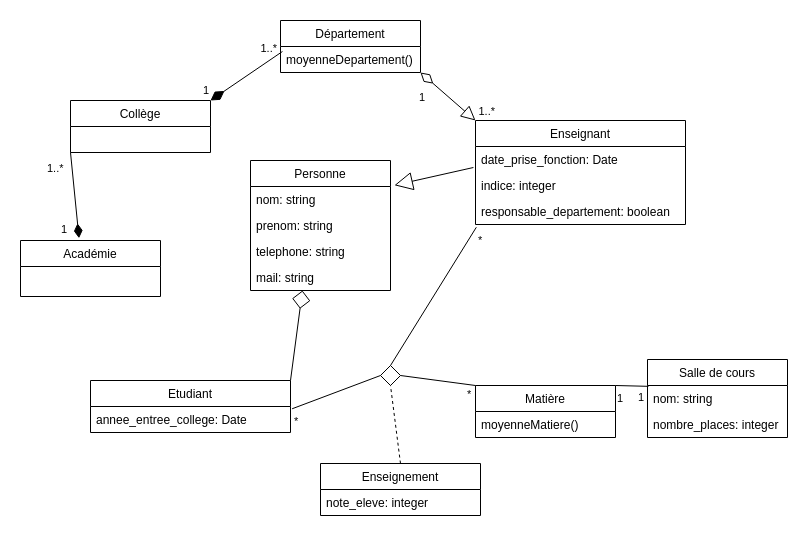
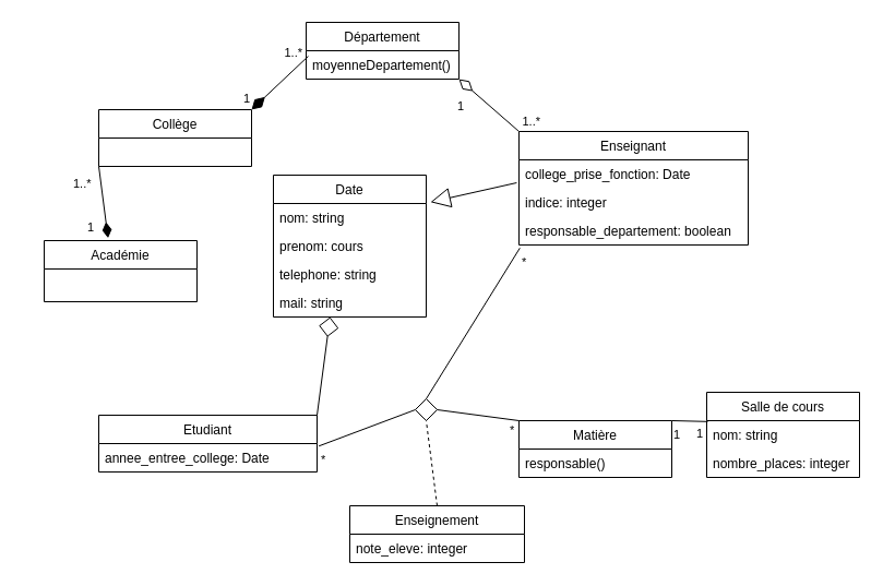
- <mxCell id="30" value="" style="endArrow=block;html=1;endSize=12;startArrow=diamondThin;startSize=14;startFill=0;rounded=0;exitX=1;exitY=1;exitDx=0;exitDy=0;entryX=0;entryY=0;entryDx=0;entryDy=0;endFill=0;" edge="1" parent="1" source="3" target="5"><mxGeometry relative="1" as="geometry"><mxPoint x="500" y="320" as="sourcePoint" /><mxPoint x="660" y="320" as="targetPoint" /></mxGeometry></mxCell>
+ <mxCell id="30" value="" style="endArrow=none;html=1;endSize=12;startArrow=diamondThin;startSize=14;startFill=0;rounded=0;exitX=1;exitY=1;exitDx=0;exitDy=0;entryX=0;entryY=0;entryDx=0;entryDy=0;endFill=0;" edge="1" parent="1" source="3" target="5"><mxGeometry relative="1" as="geometry"><mxPoint x="500" y="320" as="sourcePoint" /><mxPoint x="660" y="320" as="targetPoint" /></mxGeometry></mxCell>
- <mxCell id="2" value="Collège" style="swimlane;fontStyle=0;childLayout=stackLayout;horizontal=1;startSize=26;fillColor=none;horizontalStack=0;resizeParent=1;resizeParentMax=0;resizeLast=0;collapsible=1;marginBottom=0;" vertex="1" parent="1"><mxGeometry x="70" y="100" width="140" height="52" as="geometry" /></mxCell>
+ <mxCell id="2" value="Collège" style="swimlane;fontStyle=0;childLayout=stackLayout;horizontal=1;startSize=26;fillColor=none;horizontalStack=0;resizeParent=1;resizeParentMax=0;resizeLast=0;collapsible=1;marginBottom=0;" vertex="1" parent="1"><mxGeometry x="90" y="100" width="140" height="52" as="geometry" /></mxCell>
- <mxCell id="6" value="date_prise_fonction: Date" style="text;strokeColor=none;fillColor=none;align=left;verticalAlign=top;spacingLeft=4;spacingRight=4;overflow=hidden;rotatable=0;points=[[0,0.5],[1,0.5]];portConstraint=eastwest;" vertex="1" parent="5"><mxGeometry y="26" width="210" height="26" as="geometry" /></mxCell>
+ <mxCell id="6" value="college_prise_fonction: Date" style="text;strokeColor=none;fillColor=none;align=left;verticalAlign=top;spacingLeft=4;spacingRight=4;overflow=hidden;rotatable=0;points=[[0,0.5],[1,0.5]];portConstraint=eastwest;" vertex="1" parent="5"><mxGeometry y="26" width="210" height="26" as="geometry" /></mxCell>
- <mxCell id="16" value="Personne" style="swimlane;fontStyle=0;childLayout=stackLayout;horizontal=1;startSize=26;fillColor=none;horizontalStack=0;resizeParent=1;resizeParentMax=0;resizeLast=0;collapsible=1;marginBottom=0;" vertex="1" parent="1"><mxGeometry x="250" y="160" width="140" height="130" as="geometry" /></mxCell>
+ <mxCell id="16" value="Date" style="swimlane;fontStyle=0;childLayout=stackLayout;horizontal=1;startSize=26;fillColor=none;horizontalStack=0;resizeParent=1;resizeParentMax=0;resizeLast=0;collapsible=1;marginBottom=0;" vertex="1" parent="1"><mxGeometry x="250" y="160" width="140" height="130" as="geometry" /></mxCell>
- <mxCell id="18" value="prenom: string" style="text;strokeColor=none;fillColor=none;align=left;verticalAlign=top;spacingLeft=4;spacingRight=4;overflow=hidden;rotatable=0;points=[[0,0.5],[1,0.5]];portConstraint=eastwest;" vertex="1" parent="16"><mxGeometry y="52" width="140" height="26" as="geometry" /></mxCell>
+ <mxCell id="18" value="prenom: cours" style="text;strokeColor=none;fillColor=none;align=left;verticalAlign=top;spacingLeft=4;spacingRight=4;overflow=hidden;rotatable=0;points=[[0,0.5],[1,0.5]];portConstraint=eastwest;" vertex="1" parent="16"><mxGeometry y="52" width="140" height="26" as="geometry" /></mxCell>
- <mxCell id="26" value="Académie" style="swimlane;fontStyle=0;childLayout=stackLayout;horizontal=1;startSize=26;fillColor=none;horizontalStack=0;resizeParent=1;resizeParentMax=0;resizeLast=0;collapsible=1;marginBottom=0;" vertex="1" parent="1"><mxGeometry x="20" y="240" width="140" height="56" as="geometry" /></mxCell>
+ <mxCell id="26" value="Académie" style="swimlane;fontStyle=0;childLayout=stackLayout;horizontal=1;startSize=26;fillColor=none;horizontalStack=0;resizeParent=1;resizeParentMax=0;resizeLast=0;collapsible=1;marginBottom=0;" vertex="1" parent="1"><mxGeometry x="40" y="220" width="140" height="56" as="geometry" /></mxCell>
- <mxCell id="12" value="moyenneMatiere()" style="text;strokeColor=none;fillColor=none;align=left;verticalAlign=top;spacingLeft=4;spacingRight=4;overflow=hidden;rotatable=0;points=[[0,0.5],[1,0.5]];portConstraint=eastwest;" vertex="1" parent="11"><mxGeometry y="26" width="140" height="26" as="geometry" /></mxCell>
+ <mxCell id="12" value="responsable()" style="text;strokeColor=none;fillColor=none;align=left;verticalAlign=top;spacingLeft=4;spacingRight=4;overflow=hidden;rotatable=0;points=[[0,0.5],[1,0.5]];portConstraint=eastwest;" vertex="1" parent="11"><mxGeometry y="26" width="140" height="26" as="geometry" /></mxCell>
